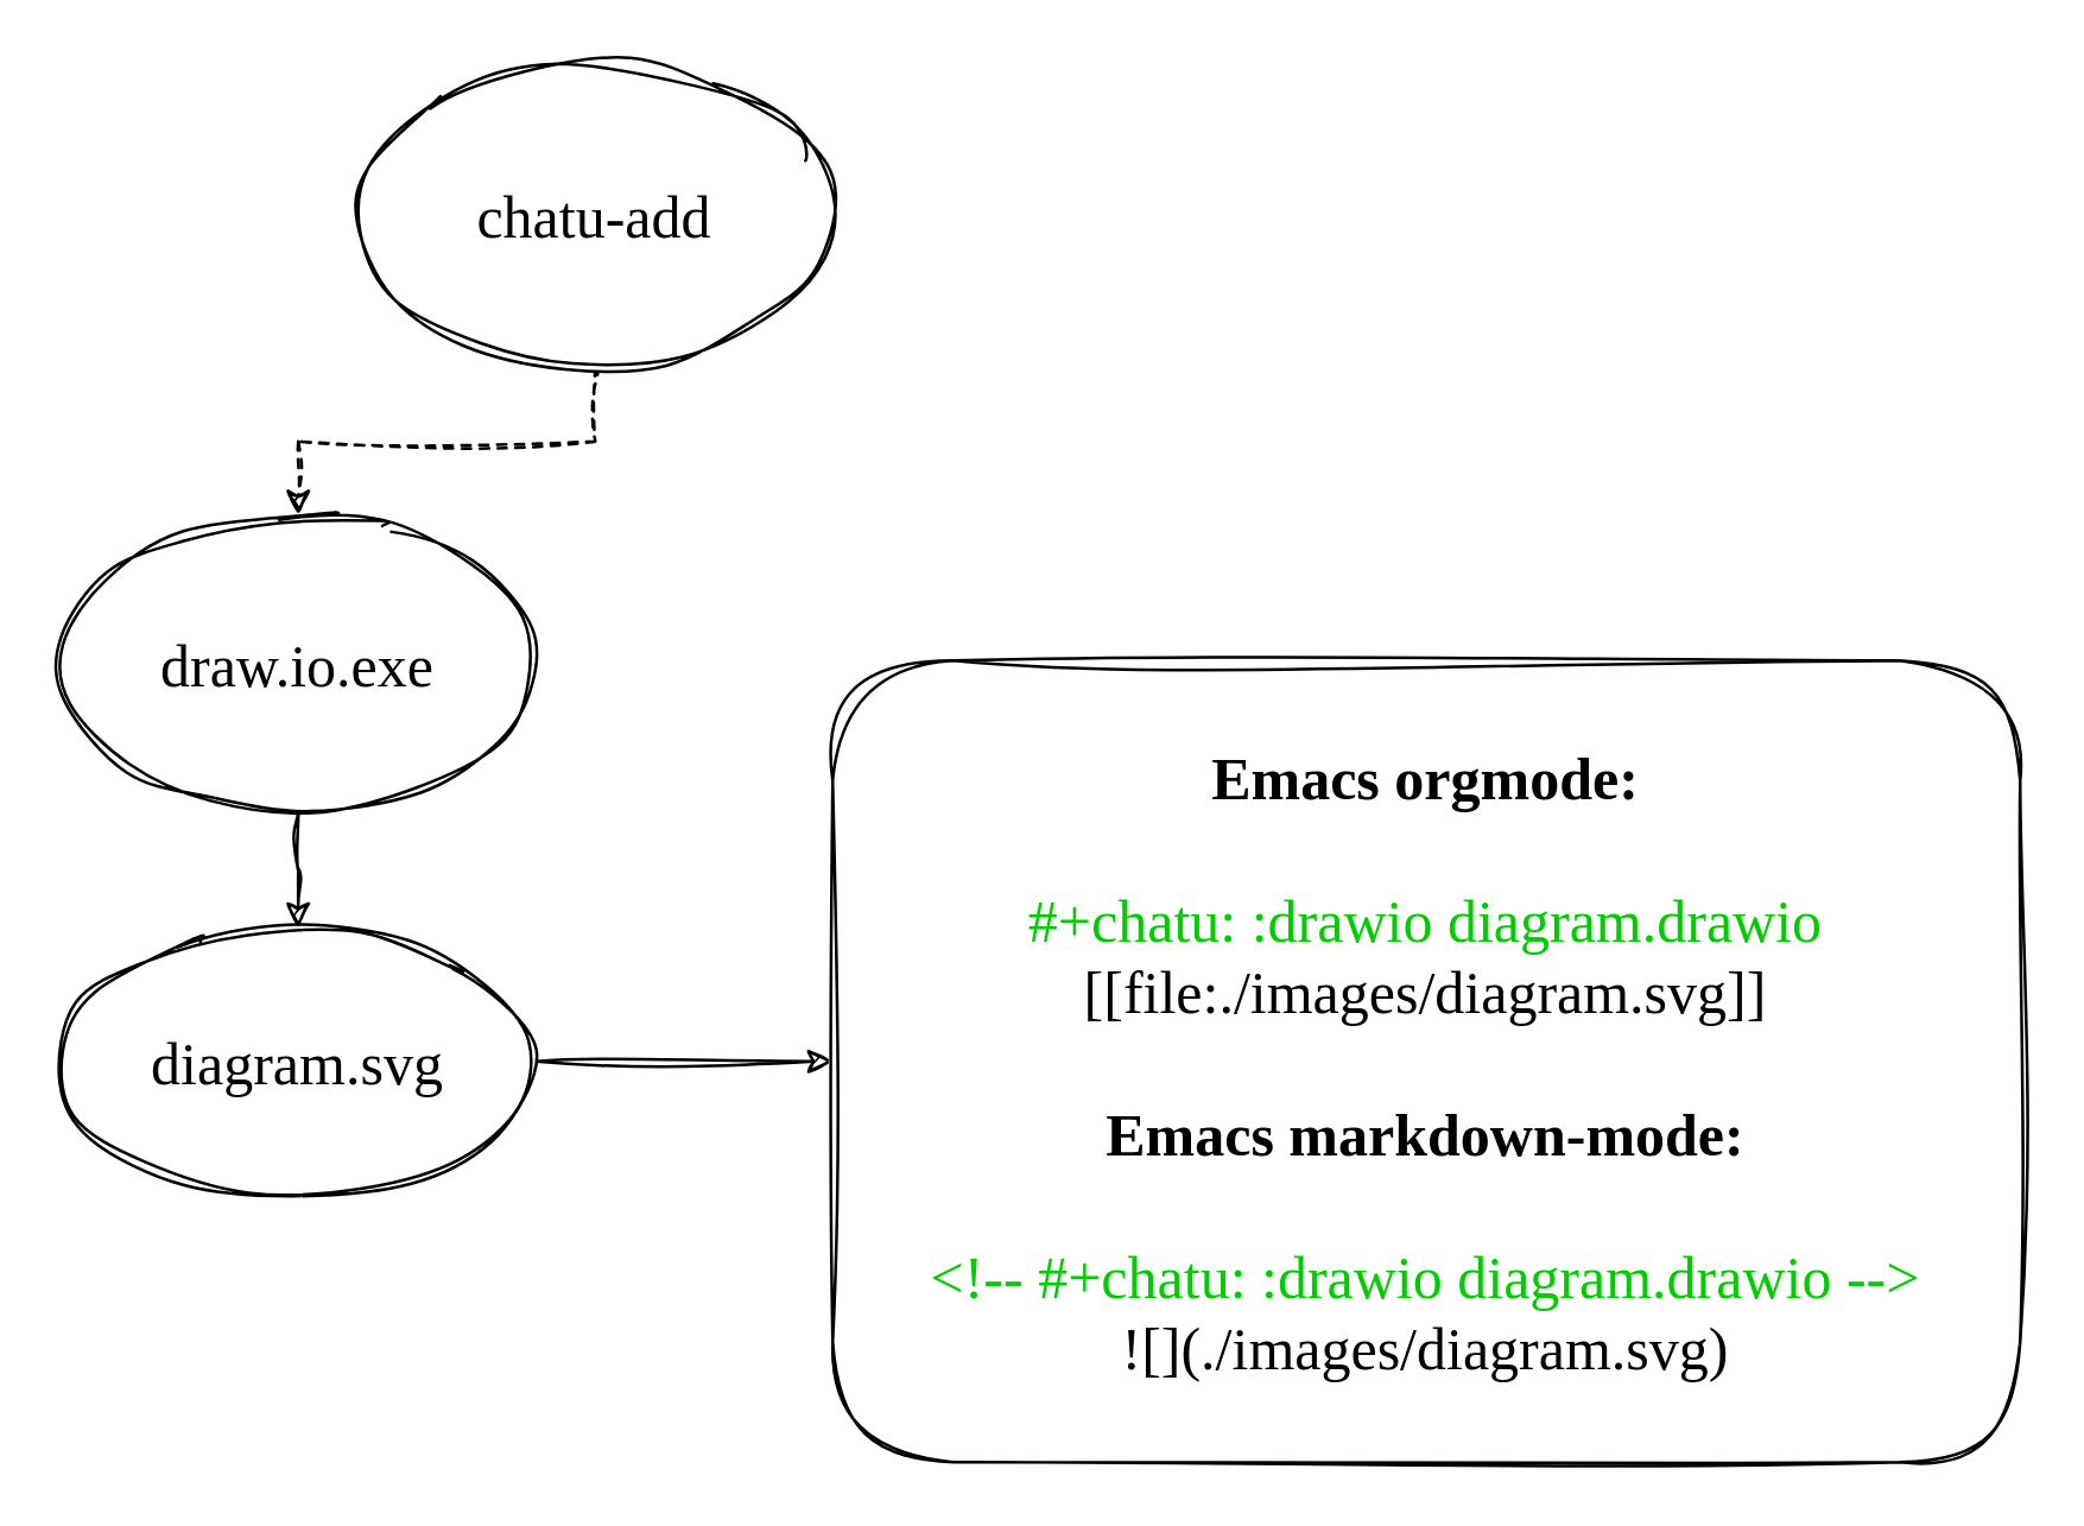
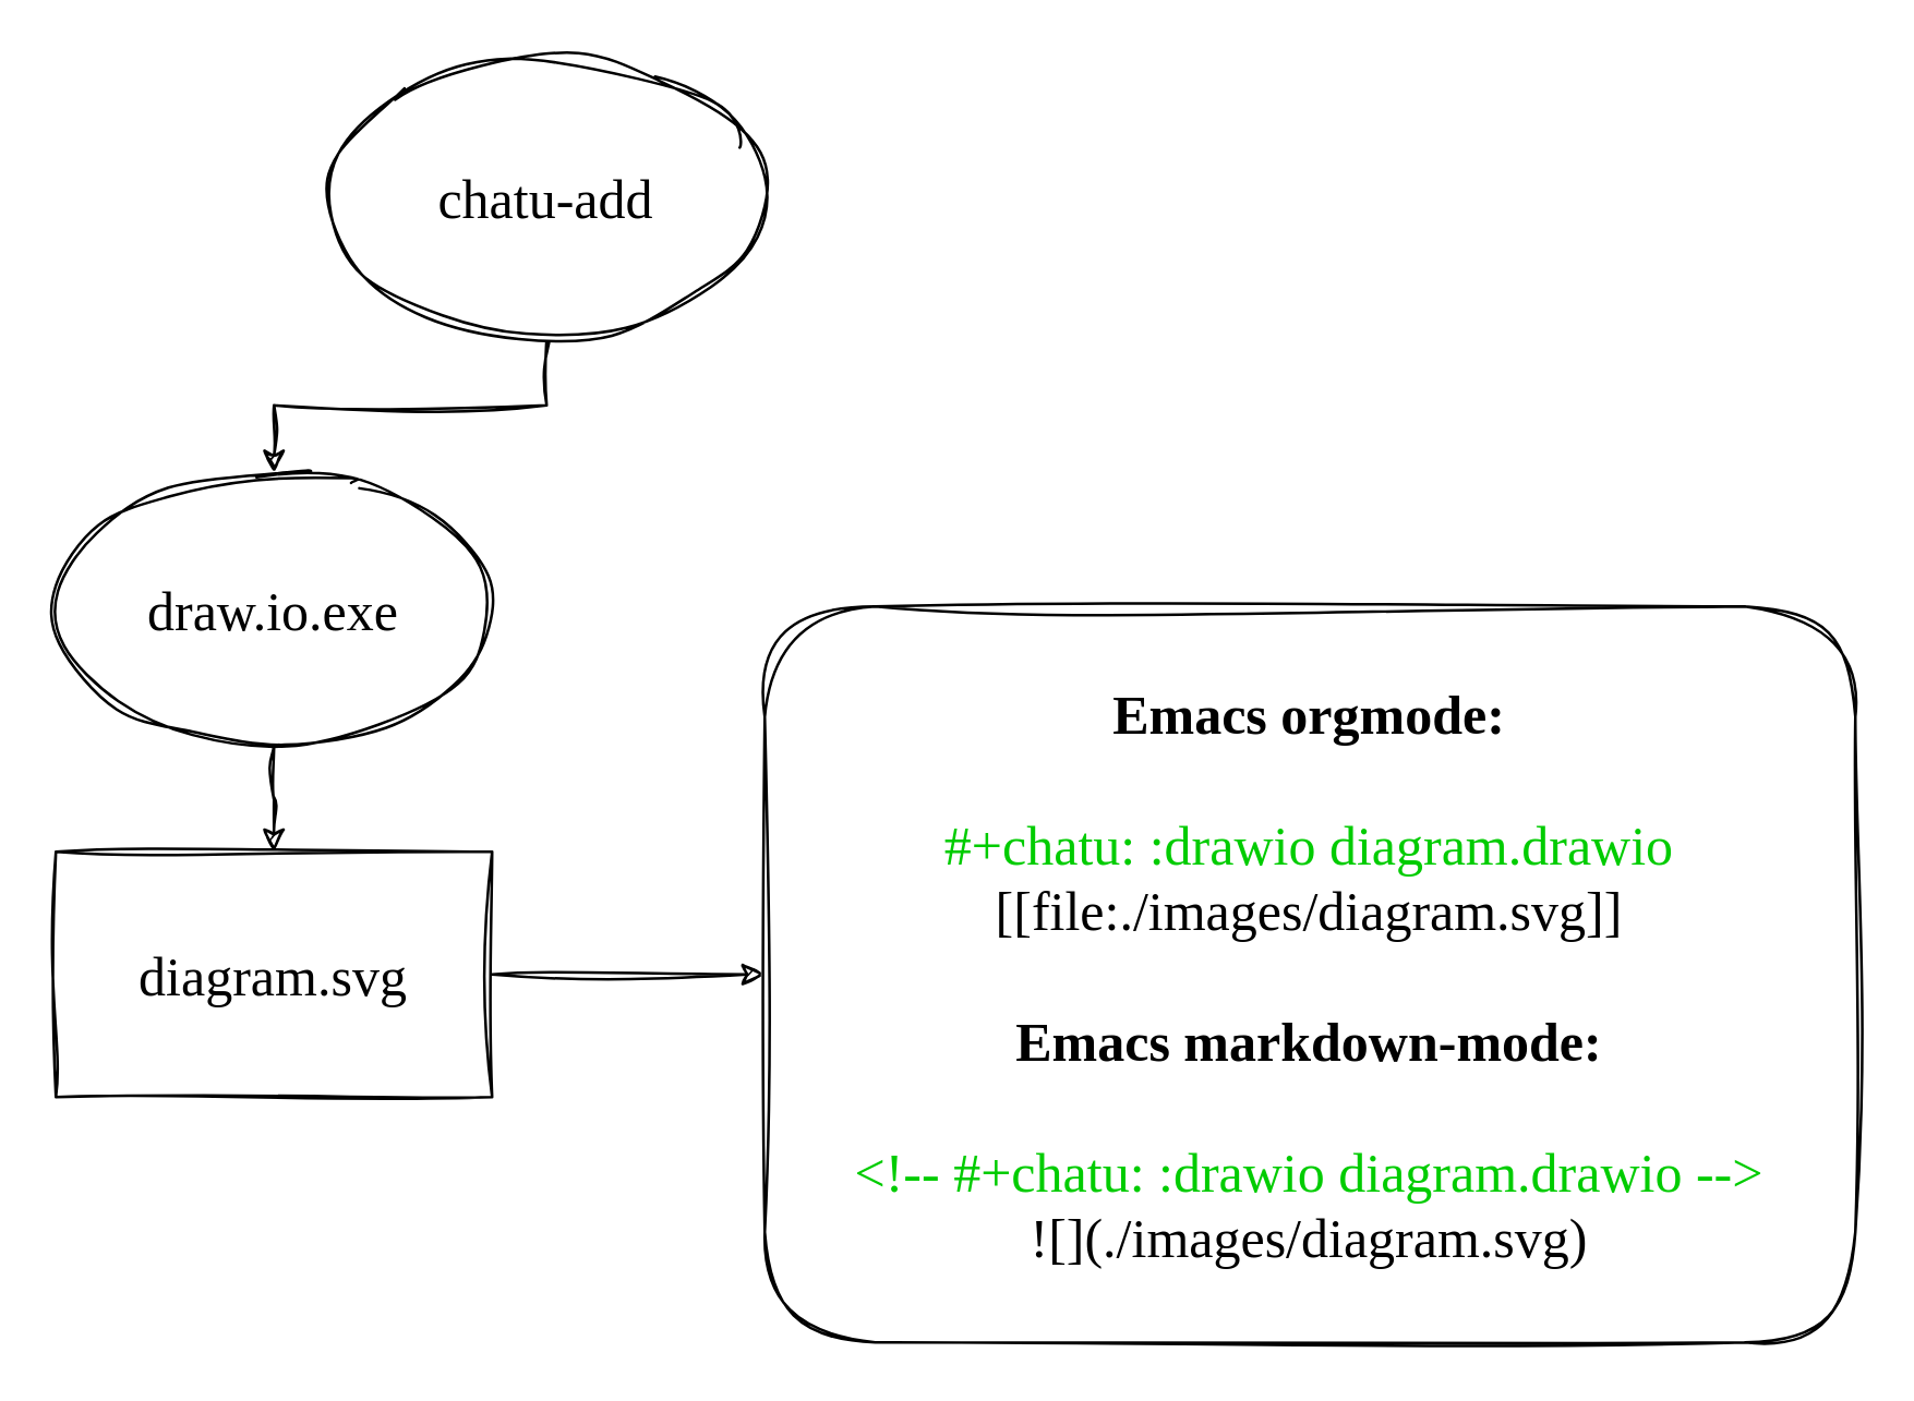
- <mxCell id="2" style="edgeStyle=orthogonalEdgeStyle;rounded=0;sketch=1;hachureGap=4;jiggle=2;curveFitting=1;orthogonalLoop=1;jettySize=auto;html=1;fontFamily=Architects Daughter;fontSource=https%3A%2F%2Ffonts.googleapis.com%2Fcss%3Ffamily%3DArchitects%2BDaughter;fontSize=16;dashed=1;" edge="1" parent="1" source="3" target="8"><mxGeometry relative="1" as="geometry" /></mxCell>
+ <mxCell id="2" style="edgeStyle=orthogonalEdgeStyle;rounded=0;sketch=1;hachureGap=4;jiggle=2;curveFitting=1;orthogonalLoop=1;jettySize=auto;html=1;fontFamily=Architects Daughter;fontSource=https%3A%2F%2Ffonts.googleapis.com%2Fcss%3Ffamily%3DArchitects%2BDaughter;fontSize=16;" edge="1" parent="1" source="3" target="8"><mxGeometry relative="1" as="geometry" /></mxCell>
- <mxCell id="5" value="diagram.svg" style="ellipse;whiteSpace=wrap;html=1;sketch=1;hachureGap=4;jiggle=2;curveFitting=1;fontFamily=Architects Daughter;fontSize=20;fontSource=https%3A%2F%2Ffonts.googleapis.com%2Fcss%3Ffamily%3DArchitects%2BDaughter;fontStyle=0;" parent="1" vertex="1"><mxGeometry x="20" y="312" width="160" height="90" as="geometry" /></mxCell>
+ <mxCell id="5" value="diagram.svg" style="rounded=0;whiteSpace=wrap;html=1;sketch=1;hachureGap=4;jiggle=2;curveFitting=1;fontFamily=Architects Daughter;fontSize=20;fontSource=https%3A%2F%2Ffonts.googleapis.com%2Fcss%3Ffamily%3DArchitects%2BDaughter;fontStyle=0" parent="1" vertex="1"><mxGeometry x="20" y="312" width="160" height="90" as="geometry" /></mxCell>
